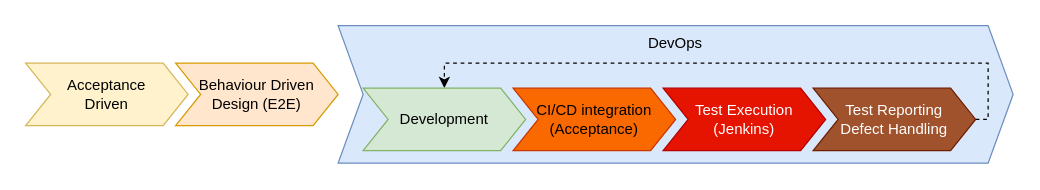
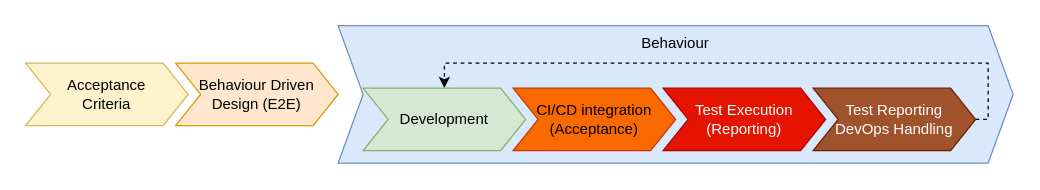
- <mxCell id="2" value="DevOps" style="shape=step;perimeter=stepPerimeter;whiteSpace=wrap;html=1;fixedSize=1;size=20;flipV=0;fillColor=#dae8fc;strokeColor=#6c8ebf;verticalAlign=top;" vertex="1" parent="1"><mxGeometry x="270" y="20" width="540" height="110" as="geometry" /></mxCell>
+ <mxCell id="2" value="Behaviour" style="shape=step;perimeter=stepPerimeter;whiteSpace=wrap;html=1;fixedSize=1;size=20;flipV=0;fillColor=#dae8fc;strokeColor=#6c8ebf;verticalAlign=top;" vertex="1" parent="1"><mxGeometry x="270" y="20" width="540" height="110" as="geometry" /></mxCell>
- <mxCell id="3" value="Acceptance&lt;br&gt;Driven" style="shape=step;perimeter=stepPerimeter;whiteSpace=wrap;html=1;fixedSize=1;fillColor=#fff2cc;strokeColor=#d6b656;" vertex="1" parent="1"><mxGeometry x="20" y="50" width="130" height="50" as="geometry" /></mxCell>
+ <mxCell id="3" value="Acceptance&lt;br&gt;Criteria" style="shape=step;perimeter=stepPerimeter;whiteSpace=wrap;html=1;fixedSize=1;fillColor=#fff2cc;strokeColor=#d6b656;" vertex="1" parent="1"><mxGeometry x="20" y="50" width="130" height="50" as="geometry" /></mxCell>
- <mxCell id="6" value="Test Execution&lt;br&gt;(Jenkins)" style="shape=step;perimeter=stepPerimeter;whiteSpace=wrap;html=1;fixedSize=1;fillColor=#e51400;fontColor=#ffffff;strokeColor=#B20000;" vertex="1" parent="1"><mxGeometry x="530" y="70" width="130" height="50" as="geometry" /></mxCell>
+ <mxCell id="6" value="Test Execution&lt;br&gt;(Reporting)" style="shape=step;perimeter=stepPerimeter;whiteSpace=wrap;html=1;fixedSize=1;fillColor=#e51400;fontColor=#ffffff;strokeColor=#B20000;" vertex="1" parent="1"><mxGeometry x="530" y="70" width="130" height="50" as="geometry" /></mxCell>
- <mxCell id="8" value="Test Reporting&lt;br&gt;Defect Handling" style="shape=step;perimeter=stepPerimeter;whiteSpace=wrap;html=1;fixedSize=1;fillColor=#a0522d;fontColor=#ffffff;strokeColor=#6D1F00;" vertex="1" parent="1"><mxGeometry x="650" y="70" width="130" height="50" as="geometry" /></mxCell>
+ <mxCell id="8" value="Test Reporting&lt;br&gt;DevOps Handling" style="shape=step;perimeter=stepPerimeter;whiteSpace=wrap;html=1;fixedSize=1;fillColor=#a0522d;fontColor=#ffffff;strokeColor=#6D1F00;" vertex="1" parent="1"><mxGeometry x="650" y="70" width="130" height="50" as="geometry" /></mxCell>
